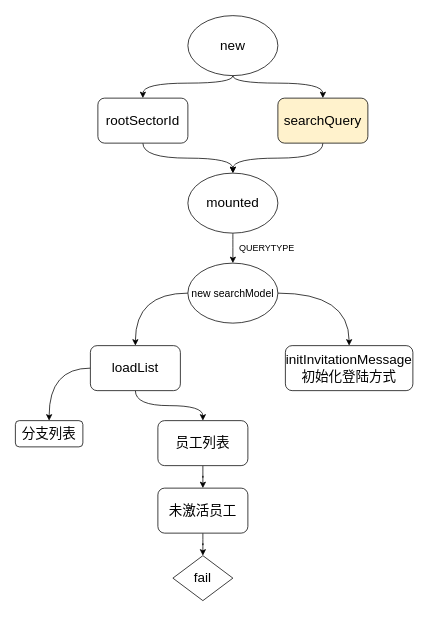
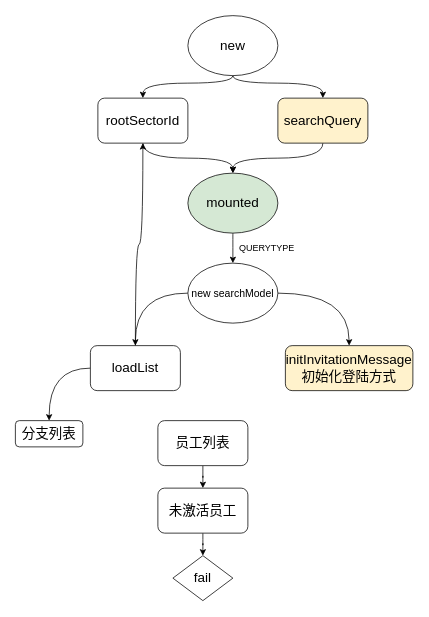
- <mxCell id="10" value="&lt;font style=&quot;font-size: 18px&quot;&gt;mounted&lt;/font&gt;" style="ellipse;whiteSpace=wrap;html=1;" vertex="1" parent="1"><mxGeometry x="250" y="230" width="120" height="80" as="geometry" /></mxCell>
+ <mxCell id="10" value="&lt;font style=&quot;font-size: 18px&quot;&gt;mounted&lt;/font&gt;" style="ellipse;whiteSpace=wrap;html=1;fillColor=#d5e8d4;" vertex="1" parent="1"><mxGeometry x="250" y="230" width="120" height="80" as="geometry" /></mxCell>
- <mxCell id="18" value="&lt;font style=&quot;font-size: 18px&quot;&gt;initInvitationMessage&lt;br&gt;初始化登陆方式&lt;br&gt;&lt;/font&gt;" style="rounded=1;whiteSpace=wrap;html=1;" vertex="1" parent="1"><mxGeometry x="380" y="460" width="170" height="60" as="geometry" /></mxCell>
+ <mxCell id="18" value="&lt;font style=&quot;font-size: 18px&quot;&gt;initInvitationMessage&lt;br&gt;初始化登陆方式&lt;br&gt;&lt;/font&gt;" style="rounded=1;whiteSpace=wrap;html=1;fillColor=#fff2cc;" vertex="1" parent="1"><mxGeometry x="380" y="460" width="170" height="60" as="geometry" /></mxCell>
- <mxCell id="16" value="" style="edgeStyle=orthogonalEdgeStyle;curved=1;rounded=0;orthogonalLoop=1;jettySize=auto;html=1;" edge="1" parent="1" source="17" target="21"><mxGeometry relative="1" as="geometry" /></mxCell>
+ <mxCell id="16" value="" style="edgeStyle=orthogonalEdgeStyle;curved=1;rounded=0;orthogonalLoop=1;jettySize=auto;html=1;" edge="1" parent="1" source="17" target="6"><mxGeometry relative="1" as="geometry" /></mxCell>
